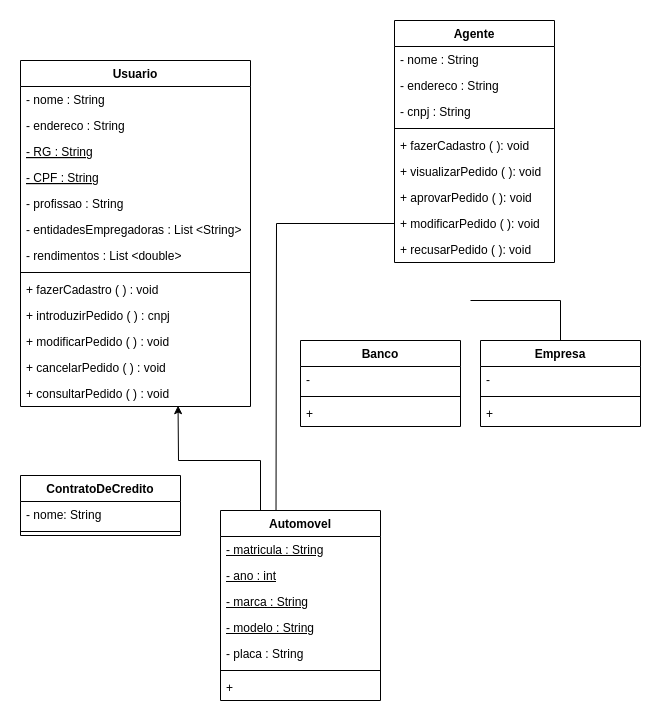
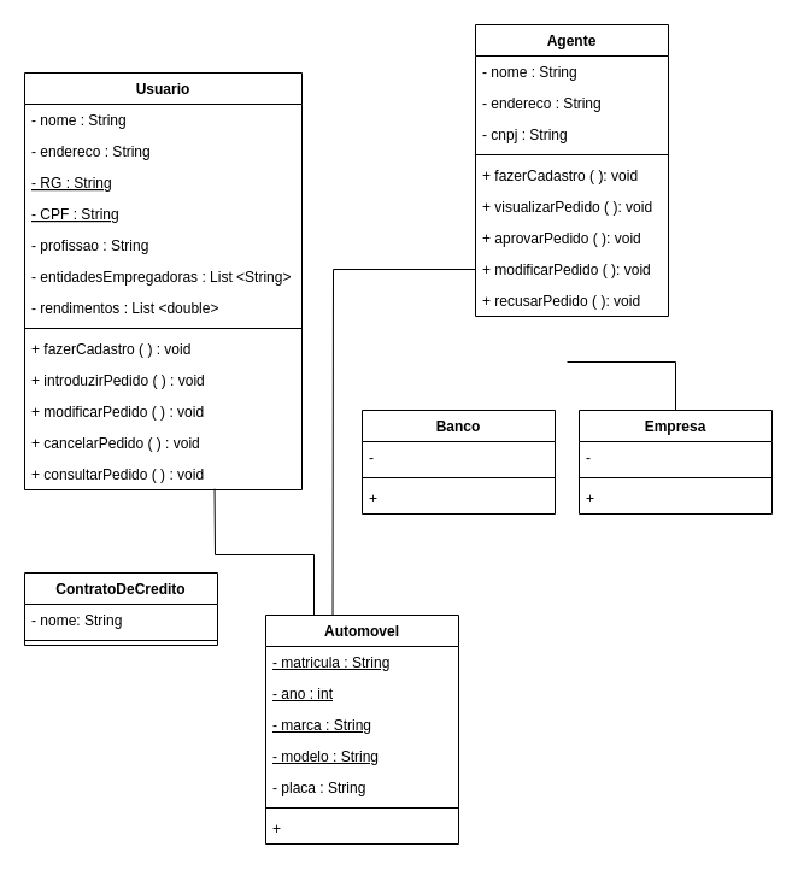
- <mxCell id="12" value="+ introduzirPedido ( ) : cnpj " style="text;align=left;verticalAlign=top;spacingLeft=4;spacingRight=4;overflow=hidden;rotatable=0;points=[[0,0.5],[1,0.5]];portConstraint=eastwest;" parent="2" vertex="1"><mxGeometry y="242" width="230" height="26" as="geometry" /></mxCell>
+ <mxCell id="12" value="+ introduzirPedido ( ) : void " style="text;align=left;verticalAlign=top;spacingLeft=4;spacingRight=4;overflow=hidden;rotatable=0;points=[[0,0.5],[1,0.5]];portConstraint=eastwest;" parent="2" vertex="1"><mxGeometry y="242" width="230" height="26" as="geometry" /></mxCell>
- <mxCell id="46" value="" style="endArrow=classic;html=1;rounded=0;exitX=0.25;exitY=0;exitDx=0;exitDy=0;entryX=0.685;entryY=0.969;entryDx=0;entryDy=0;entryPerimeter=0;" edge="1" parent="1" source="26" target="15"><mxGeometry width="50" height="50" relative="1" as="geometry"><mxPoint x="380" y="450" as="sourcePoint" /><mxPoint x="430" y="400" as="targetPoint" /><Array as="points"><mxPoint x="260" y="460" /><mxPoint x="178" y="460" /></Array></mxGeometry></mxCell>
+ <mxCell id="46" value="" style="endArrow=none;html=1;rounded=0;exitX=0.25;exitY=0;exitDx=0;exitDy=0;entryX=0.685;entryY=0.969;entryDx=0;entryDy=0;entryPerimeter=0;" edge="1" parent="1" source="26" target="15"><mxGeometry width="50" height="50" relative="1" as="geometry"><mxPoint x="380" y="450" as="sourcePoint" /><mxPoint x="430" y="400" as="targetPoint" /><Array as="points"><mxPoint x="260" y="460" /><mxPoint x="178" y="460" /></Array></mxGeometry></mxCell>
